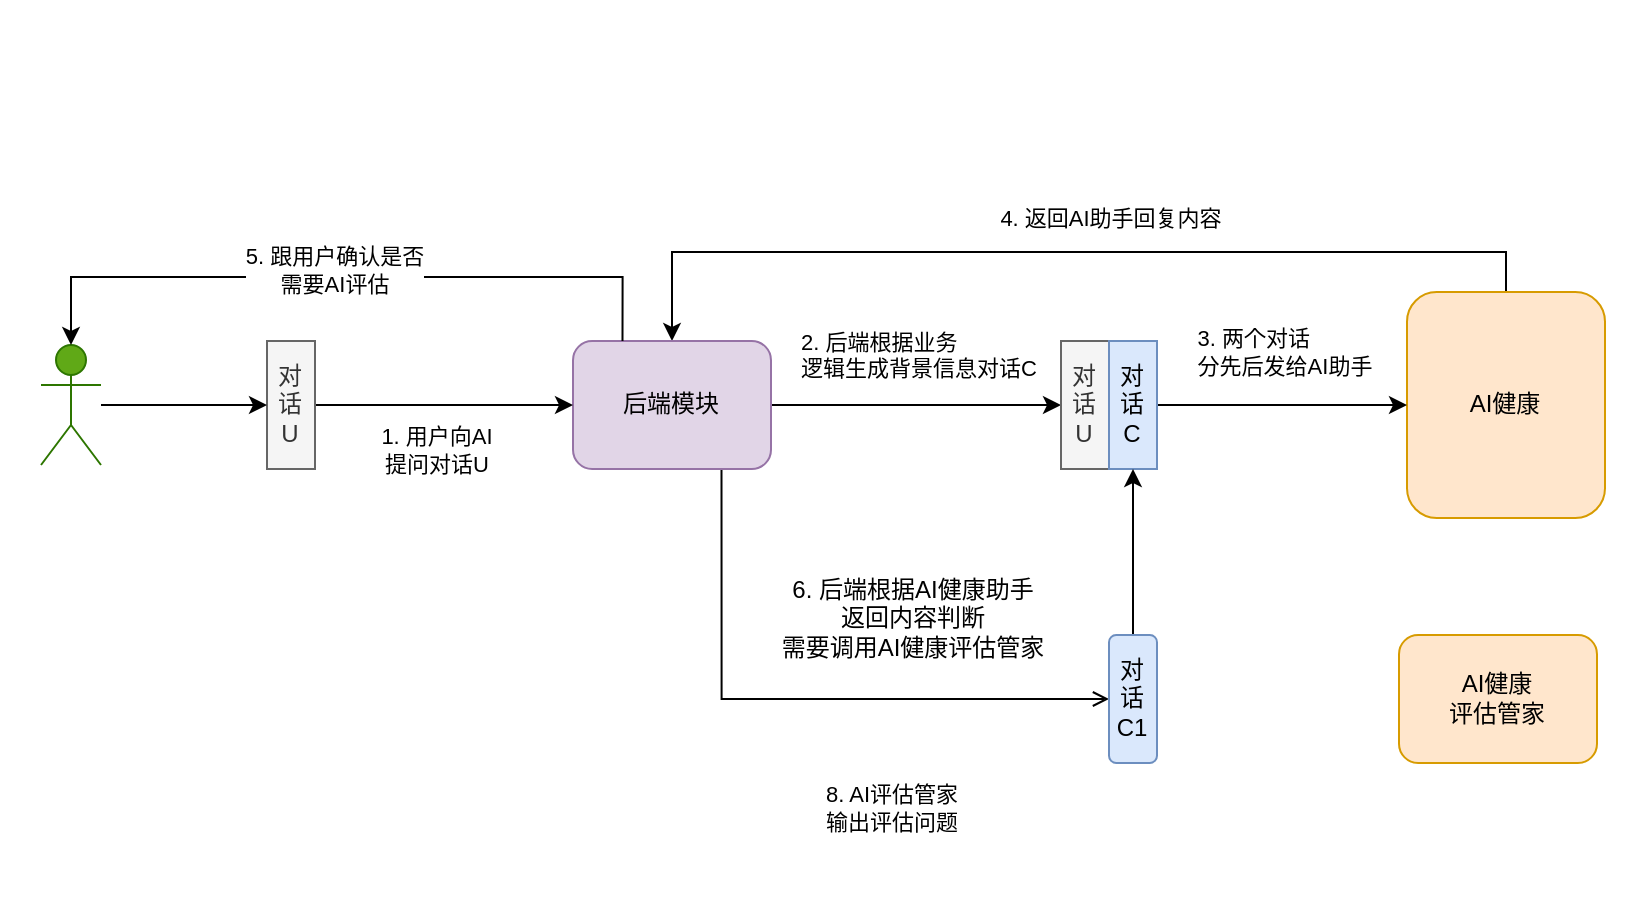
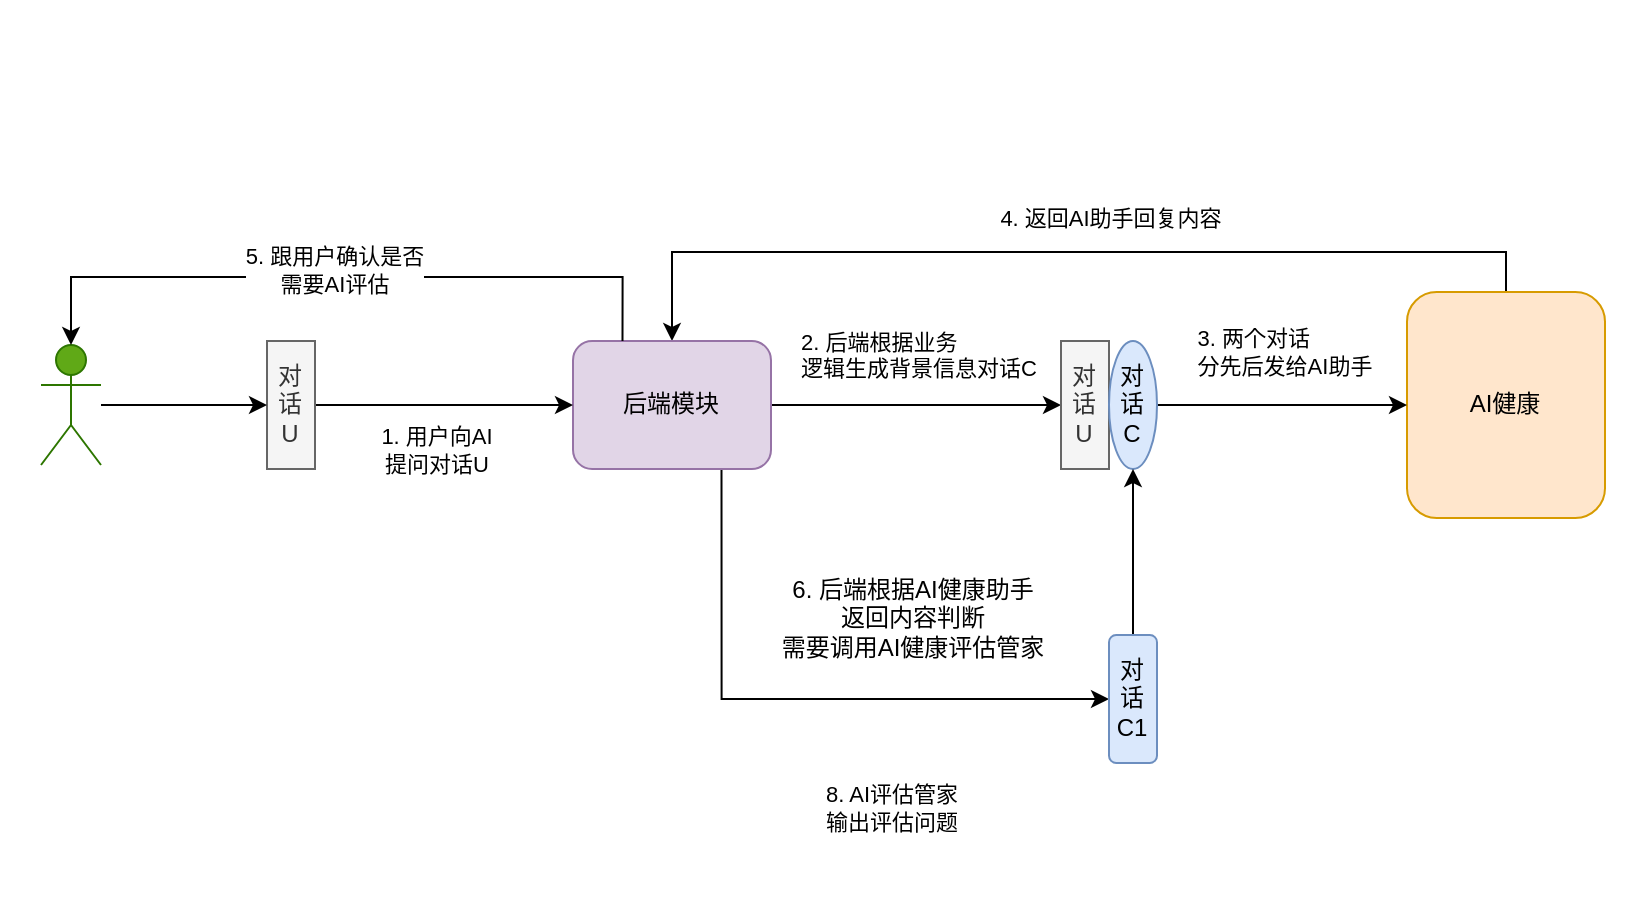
- <mxCell id="18" value="对话&lt;br&gt;C" style="rounded=0;whiteSpace=wrap;html=1;fillColor=#dae8fc;strokeColor=#6c8ebf;" vertex="1" parent="1"><mxGeometry x="554" y="170" width="24" height="64" as="geometry" /></mxCell>
+ <mxCell id="18" value="对话&lt;br&gt;C" style="ellipse;whiteSpace=wrap;html=1;fillColor=#dae8fc;strokeColor=#6c8ebf;" vertex="1" parent="1"><mxGeometry x="554" y="170" width="24" height="64" as="geometry" /></mxCell>
- <mxCell id="8" style="edgeStyle=orthogonalEdgeStyle;rounded=0;orthogonalLoop=1;jettySize=auto;html=1;entryX=0;entryY=0.5;entryDx=0;entryDy=0;exitX=0.75;exitY=1;exitDx=0;exitDy=0;endArrow=open;" edge="1" parent="1" source="9" target="20"><mxGeometry relative="1" as="geometry" /></mxCell>
+ <mxCell id="8" style="edgeStyle=orthogonalEdgeStyle;rounded=0;orthogonalLoop=1;jettySize=auto;html=1;entryX=0;entryY=0.5;entryDx=0;entryDy=0;exitX=0.75;exitY=1;exitDx=0;exitDy=0;" edge="1" parent="1" source="9" target="20"><mxGeometry relative="1" as="geometry" /></mxCell>
- <mxCell id="5" value="AI健康&lt;div&gt;评估管家&lt;/div&gt;" style="rounded=1;whiteSpace=wrap;html=1;fillColor=#ffe6cc;strokeColor=#d79b00;" vertex="1" parent="1"><mxGeometry x="699" y="317" width="99" height="64" as="geometry" /></mxCell>
